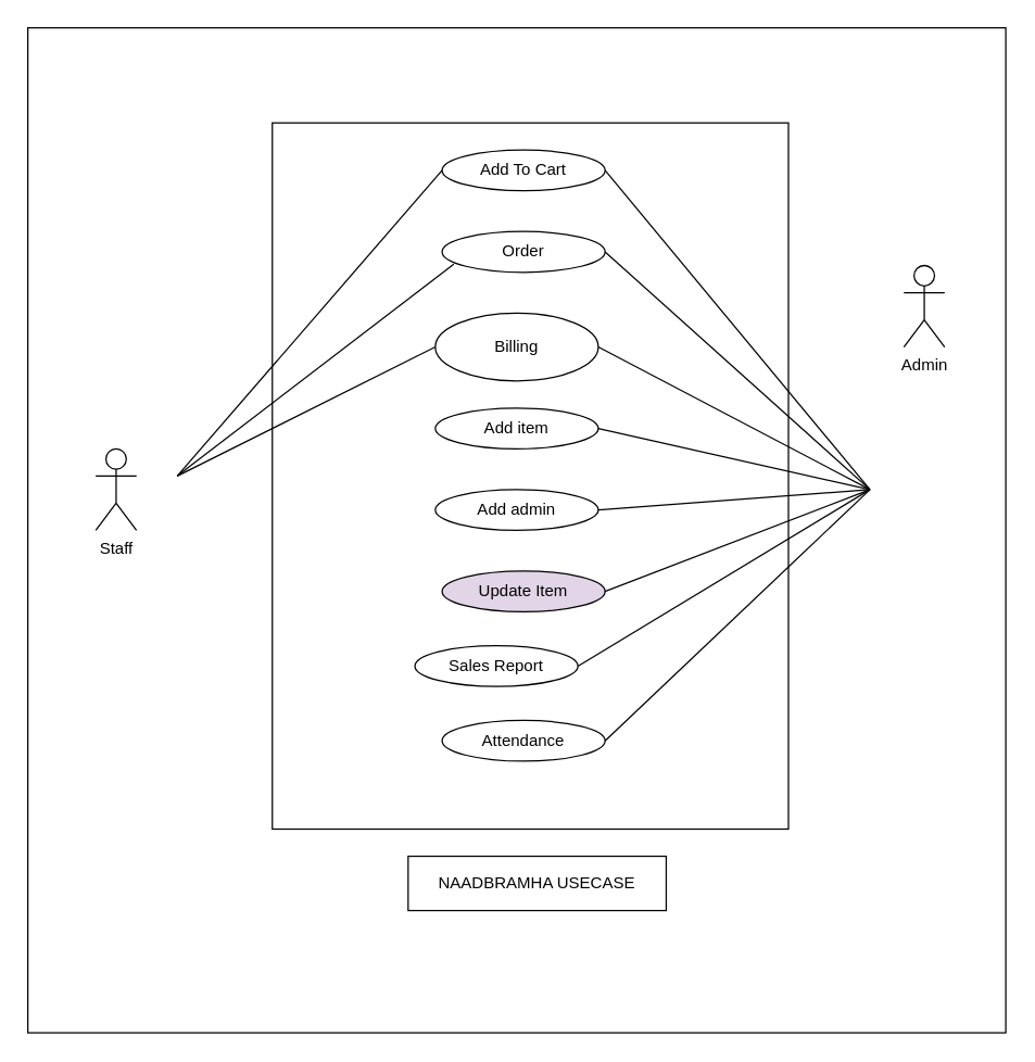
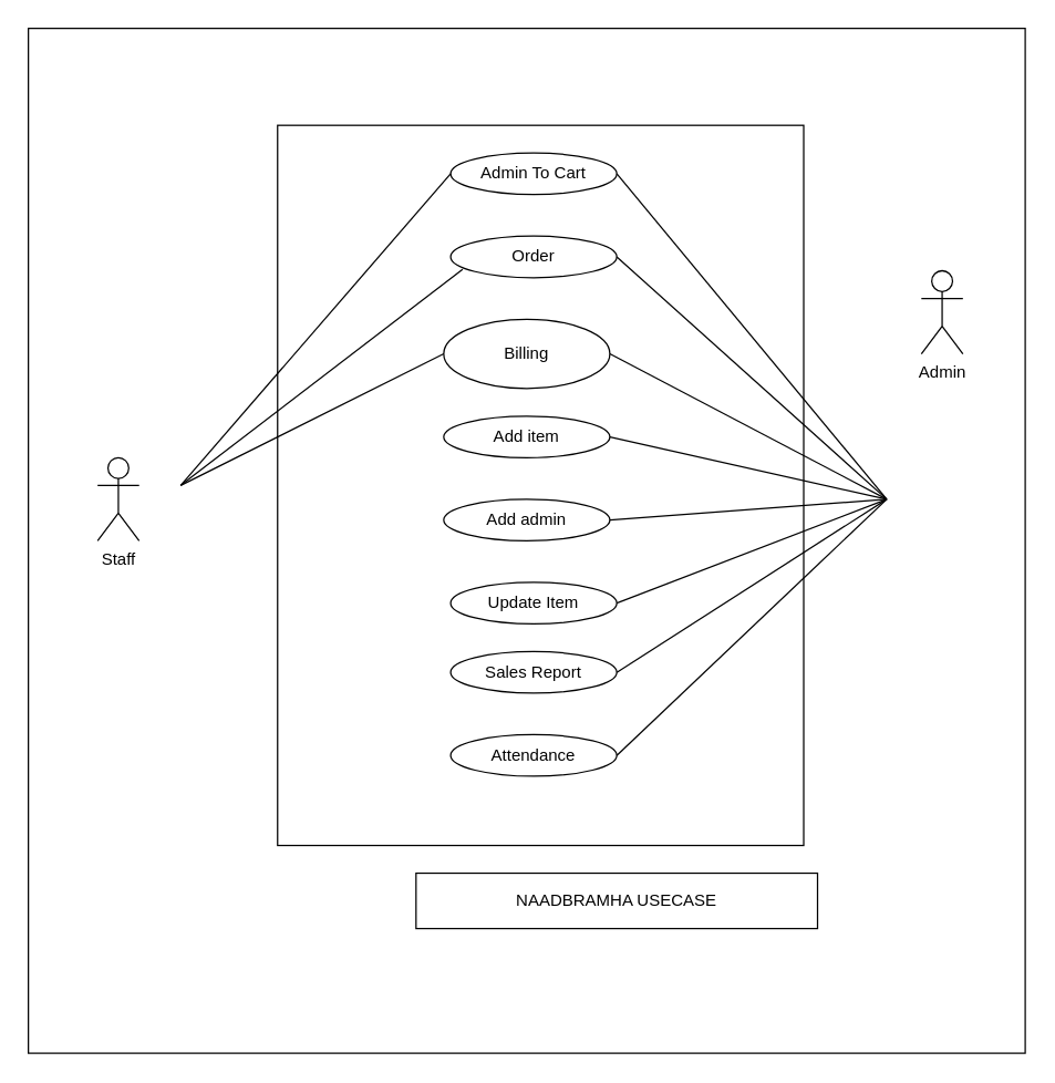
- <mxCell id="23" value="Add To Cart" style="ellipse;whiteSpace=wrap;html=1;" parent="1" vertex="1"><mxGeometry x="325" y="110" width="120" height="30" as="geometry" /></mxCell>
+ <mxCell id="23" value="Admin To Cart" style="ellipse;whiteSpace=wrap;html=1;" parent="1" vertex="1"><mxGeometry x="325" y="110" width="120" height="30" as="geometry" /></mxCell>
- <mxCell id="12" value="Update Item" style="ellipse;whiteSpace=wrap;html=1;fillColor=#e1d5e7;" parent="1" vertex="1"><mxGeometry x="325" y="420" width="120" height="30" as="geometry" /></mxCell>
+ <mxCell id="12" value="Update Item" style="ellipse;whiteSpace=wrap;html=1;" parent="1" vertex="1"><mxGeometry x="325" y="420" width="120" height="30" as="geometry" /></mxCell>
- <mxCell id="11" value="Sales Report" style="ellipse;whiteSpace=wrap;html=1;" parent="1" vertex="1"><mxGeometry x="305" y="475" width="120" height="30" as="geometry" /></mxCell>
+ <mxCell id="11" value="Sales Report" style="ellipse;whiteSpace=wrap;html=1;" parent="1" vertex="1"><mxGeometry x="325" y="470" width="120" height="30" as="geometry" /></mxCell>
- <mxCell id="22" value="NAADBRAMHA USECASE" style="rounded=0;whiteSpace=wrap;html=1;" parent="1" vertex="1"><mxGeometry x="300" y="630" width="190" height="40" as="geometry" /></mxCell>
+ <mxCell id="22" value="NAADBRAMHA USECASE" style="rounded=0;whiteSpace=wrap;html=1;" parent="1" vertex="1"><mxGeometry x="300" y="630" width="290" height="40" as="geometry" /></mxCell>
